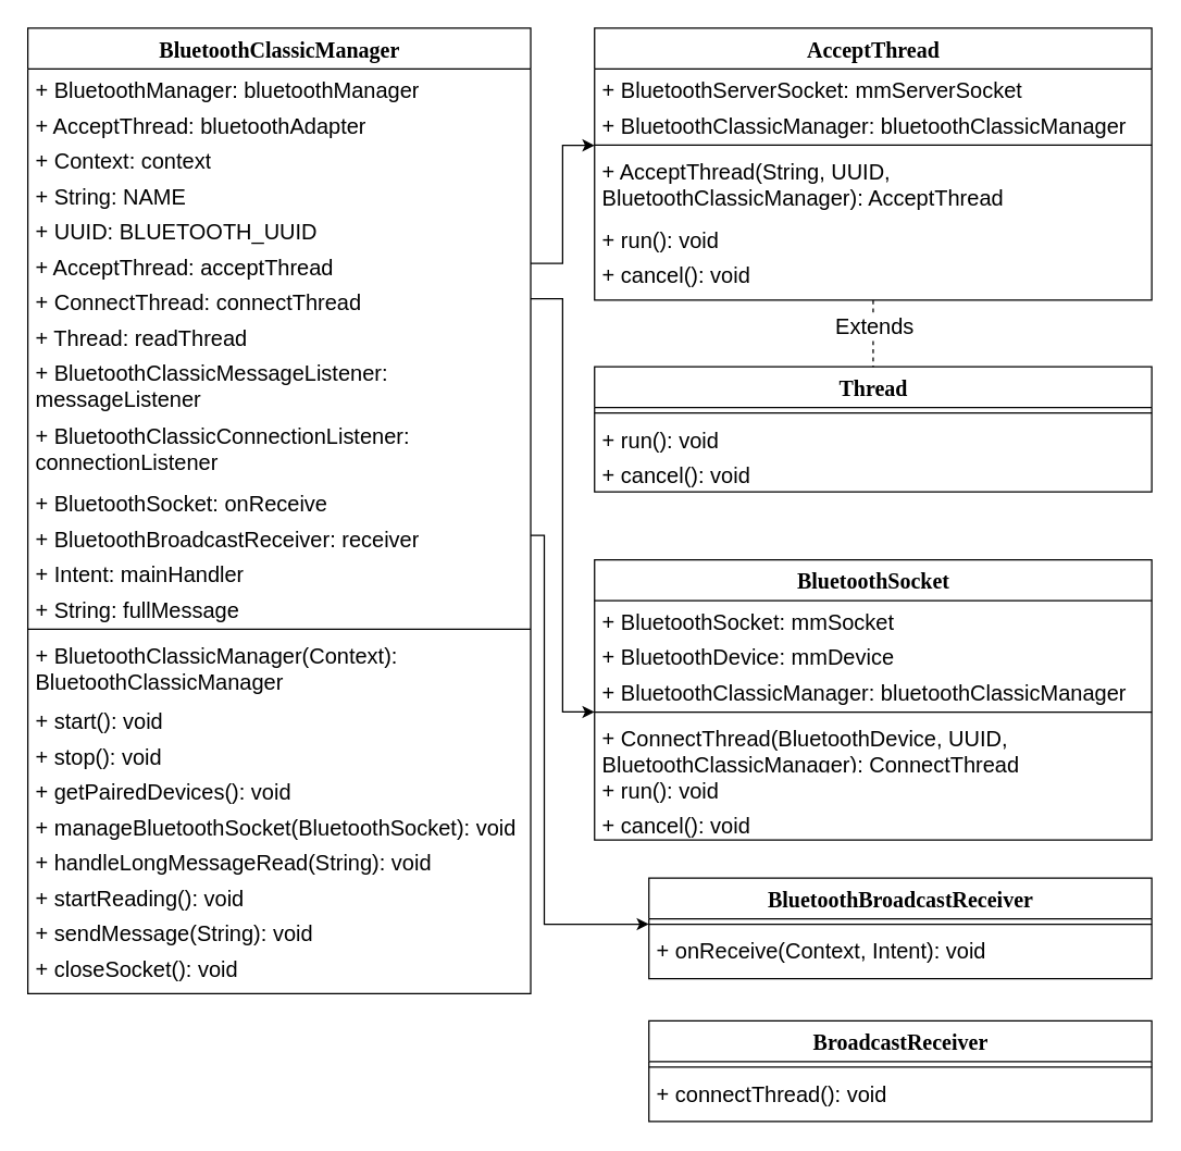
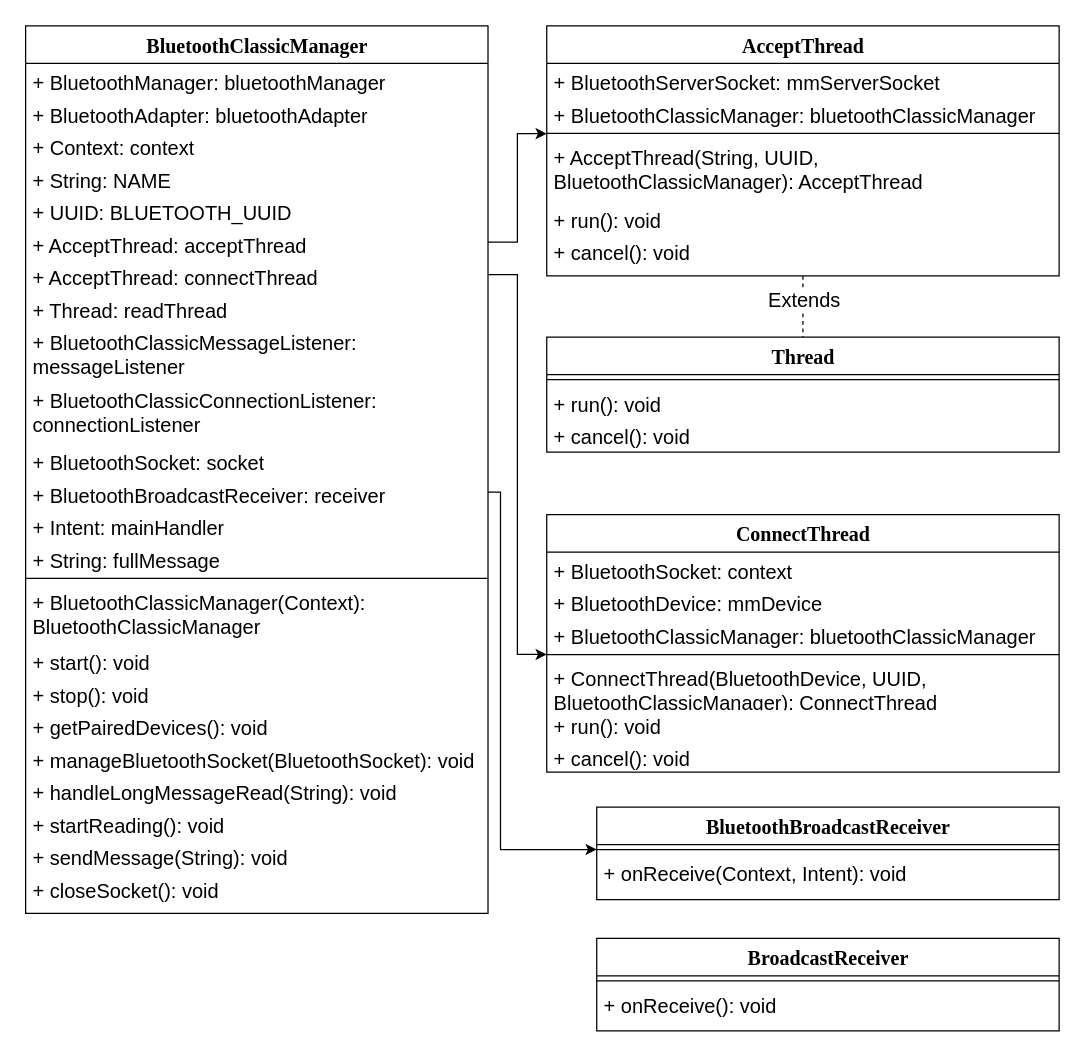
- <mxCell id="4" value="+ AcceptThread: bluetoothAdapter" style="text;html=1;strokeColor=none;fillColor=none;align=left;verticalAlign=top;spacingLeft=4;spacingRight=4;whiteSpace=wrap;overflow=hidden;rotatable=0;points=[[0,0.5],[1,0.5]];portConstraint=eastwest;fontSize=16;" parent="2" vertex="1"><mxGeometry y="56" width="370" height="26" as="geometry" /></mxCell>
+ <mxCell id="4" value="+ BluetoothAdapter: bluetoothAdapter" style="text;html=1;strokeColor=none;fillColor=none;align=left;verticalAlign=top;spacingLeft=4;spacingRight=4;whiteSpace=wrap;overflow=hidden;rotatable=0;points=[[0,0.5],[1,0.5]];portConstraint=eastwest;fontSize=16;" parent="2" vertex="1"><mxGeometry y="56" width="370" height="26" as="geometry" /></mxCell>
- <mxCell id="9" value="+ ConnectThread: connectThread" style="text;html=1;strokeColor=none;fillColor=none;align=left;verticalAlign=top;spacingLeft=4;spacingRight=4;whiteSpace=wrap;overflow=hidden;rotatable=0;points=[[0,0.5],[1,0.5]];portConstraint=eastwest;fontSize=16;" parent="2" vertex="1"><mxGeometry y="186" width="370" height="26" as="geometry" /></mxCell>
+ <mxCell id="9" value="+ AcceptThread: connectThread" style="text;html=1;strokeColor=none;fillColor=none;align=left;verticalAlign=top;spacingLeft=4;spacingRight=4;whiteSpace=wrap;overflow=hidden;rotatable=0;points=[[0,0.5],[1,0.5]];portConstraint=eastwest;fontSize=16;" parent="2" vertex="1"><mxGeometry y="186" width="370" height="26" as="geometry" /></mxCell>
- <mxCell id="13" value="+ BluetoothSocket: onReceive" style="text;html=1;strokeColor=none;fillColor=none;align=left;verticalAlign=top;spacingLeft=4;spacingRight=4;whiteSpace=wrap;overflow=hidden;rotatable=0;points=[[0,0.5],[1,0.5]];portConstraint=eastwest;fontSize=16;" parent="2" vertex="1"><mxGeometry y="334" width="370" height="26" as="geometry" /></mxCell>
+ <mxCell id="13" value="+ BluetoothSocket: socket" style="text;html=1;strokeColor=none;fillColor=none;align=left;verticalAlign=top;spacingLeft=4;spacingRight=4;whiteSpace=wrap;overflow=hidden;rotatable=0;points=[[0,0.5],[1,0.5]];portConstraint=eastwest;fontSize=16;" parent="2" vertex="1"><mxGeometry y="334" width="370" height="26" as="geometry" /></mxCell>
- <mxCell id="42" value="BluetoothSocket" style="swimlane;html=1;fontStyle=1;align=center;verticalAlign=top;childLayout=stackLayout;horizontal=1;startSize=30;horizontalStack=0;resizeParent=1;resizeLast=0;collapsible=1;marginBottom=0;swimlaneFillColor=#ffffff;rounded=0;shadow=0;comic=0;labelBackgroundColor=none;strokeWidth=1;fillColor=none;fontFamily=Verdana;fontSize=16;" parent="1" vertex="1"><mxGeometry x="437" y="411" width="410" height="206" as="geometry" /></mxCell>
+ <mxCell id="42" value="ConnectThread" style="swimlane;html=1;fontStyle=1;align=center;verticalAlign=top;childLayout=stackLayout;horizontal=1;startSize=30;horizontalStack=0;resizeParent=1;resizeLast=0;collapsible=1;marginBottom=0;swimlaneFillColor=#ffffff;rounded=0;shadow=0;comic=0;labelBackgroundColor=none;strokeWidth=1;fillColor=none;fontFamily=Verdana;fontSize=16;" parent="1" vertex="1"><mxGeometry x="437" y="411" width="410" height="206" as="geometry" /></mxCell>
- <mxCell id="43" value="+ BluetoothSocket: mmSocket" style="text;html=1;strokeColor=none;fillColor=none;align=left;verticalAlign=top;spacingLeft=4;spacingRight=4;whiteSpace=wrap;overflow=hidden;rotatable=0;points=[[0,0.5],[1,0.5]];portConstraint=eastwest;fontSize=16;" parent="42" vertex="1"><mxGeometry y="30" width="410" height="26" as="geometry" /></mxCell>
+ <mxCell id="43" value="+ BluetoothSocket: context" style="text;html=1;strokeColor=none;fillColor=none;align=left;verticalAlign=top;spacingLeft=4;spacingRight=4;whiteSpace=wrap;overflow=hidden;rotatable=0;points=[[0,0.5],[1,0.5]];portConstraint=eastwest;fontSize=16;" parent="42" vertex="1"><mxGeometry y="30" width="410" height="26" as="geometry" /></mxCell>
- <mxCell id="41" value="+ connectThread(): void" style="text;html=1;strokeColor=none;fillColor=none;align=left;verticalAlign=top;spacingLeft=4;spacingRight=4;whiteSpace=wrap;overflow=hidden;rotatable=0;points=[[0,0.5],[1,0.5]];portConstraint=eastwest;fontSize=16;" parent="39" vertex="1"><mxGeometry y="38" width="370" height="36" as="geometry" /></mxCell>
+ <mxCell id="41" value="+ onReceive(): void" style="text;html=1;strokeColor=none;fillColor=none;align=left;verticalAlign=top;spacingLeft=4;spacingRight=4;whiteSpace=wrap;overflow=hidden;rotatable=0;points=[[0,0.5],[1,0.5]];portConstraint=eastwest;fontSize=16;" parent="39" vertex="1"><mxGeometry y="38" width="370" height="36" as="geometry" /></mxCell>
